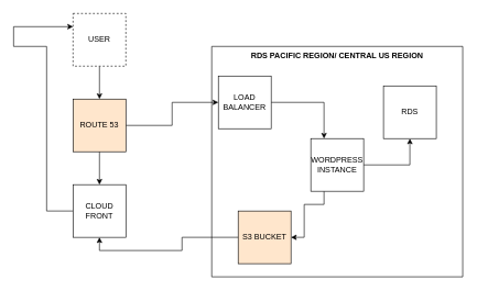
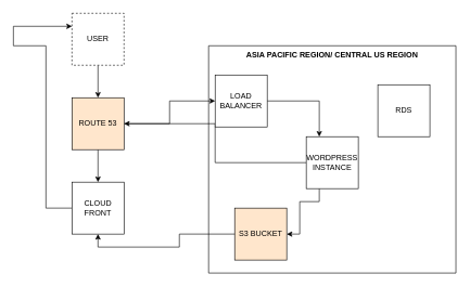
- <mxCell id="2" value="RDS PACIFIC REGION/ CENTRAL US REGION" style="swimlane;startSize=0;verticalAlign=top;" vertex="1" parent="1"><mxGeometry x="320" y="70" width="380" height="350" as="geometry" /></mxCell>
+ <mxCell id="2" value="ASIA PACIFIC REGION/ CENTRAL US REGION" style="swimlane;startSize=0;verticalAlign=top;" vertex="1" parent="1"><mxGeometry x="320" y="70" width="380" height="350" as="geometry" /></mxCell>
- <mxCell id="4" style="edgeStyle=orthogonalEdgeStyle;rounded=0;orthogonalLoop=1;jettySize=auto;html=1;entryX=0.5;entryY=1;entryDx=0;entryDy=0;" edge="1" parent="2" source="6" target="7"><mxGeometry relative="1" as="geometry" /></mxCell>
+ <mxCell id="4" style="edgeStyle=orthogonalEdgeStyle;rounded=0;orthogonalLoop=1;jettySize=auto;html=1;" edge="1" parent="2" source="6" target="16"><mxGeometry relative="1" as="geometry" /></mxCell>
